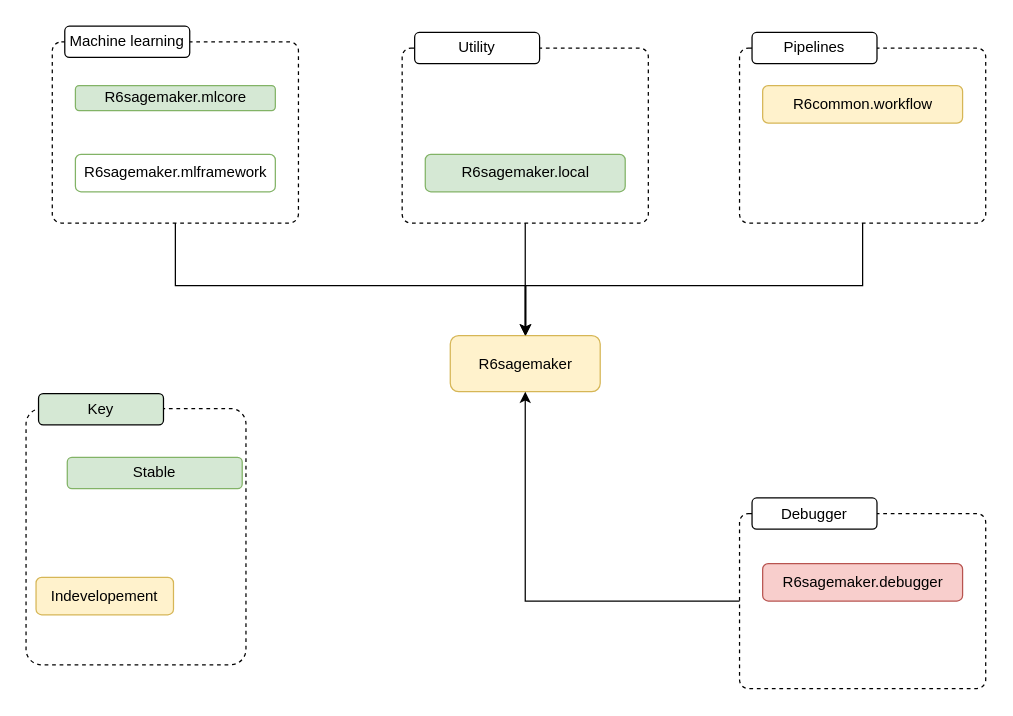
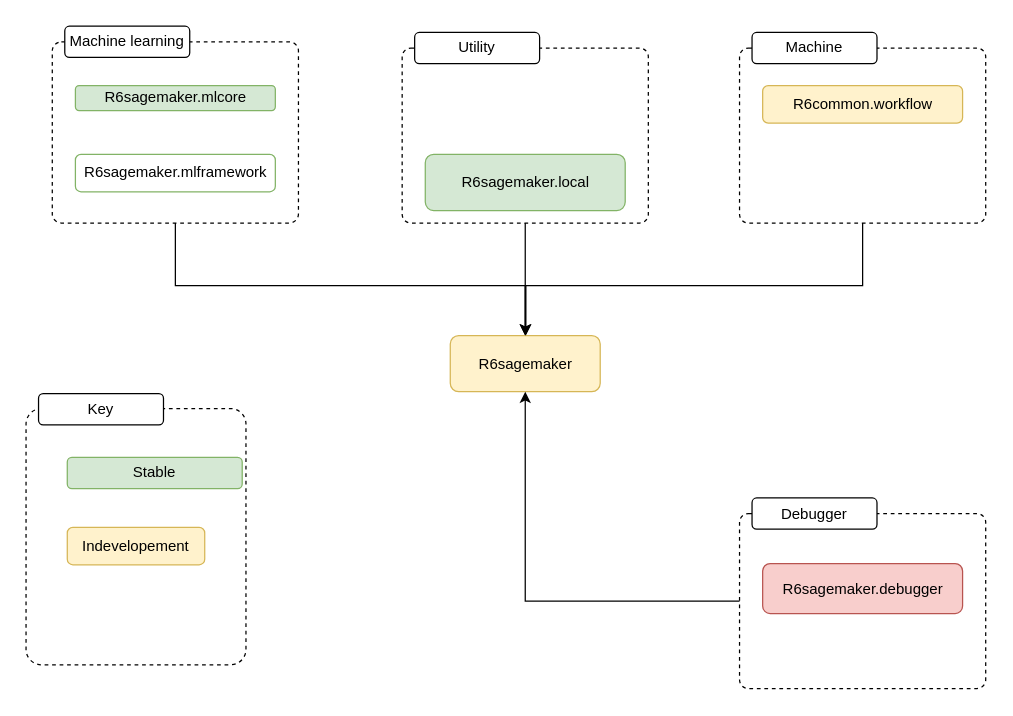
- <mxCell id="8" value="Pipelines" style="rounded=1;whiteSpace=wrap;html=1;" vertex="1" parent="6"><mxGeometry x="10" width="100" height="25" as="geometry" /></mxCell>
+ <mxCell id="8" value="Machine" style="rounded=1;whiteSpace=wrap;html=1;" vertex="1" parent="6"><mxGeometry x="10" width="100" height="25" as="geometry" /></mxCell>
- <mxCell id="19" value="R6sagemaker.local" style="rounded=1;whiteSpace=wrap;html=1;fillColor=#d5e8d4;strokeColor=#82b366;" vertex="1" parent="1"><mxGeometry x="339.5" y="123" width="160" height="30" as="geometry" /></mxCell>
+ <mxCell id="19" value="R6sagemaker.local" style="rounded=1;whiteSpace=wrap;html=1;fillColor=#d5e8d4;strokeColor=#82b366;" vertex="1" parent="1"><mxGeometry x="339.5" y="123" width="160" height="45" as="geometry" /></mxCell>
- <mxCell id="28" value="Key" style="rounded=1;whiteSpace=wrap;html=1;fillColor=#d5e8d4;" vertex="1" parent="24"><mxGeometry x="10" width="100" height="25" as="geometry" /></mxCell>
+ <mxCell id="28" value="Key" style="rounded=1;whiteSpace=wrap;html=1;" vertex="1" parent="24"><mxGeometry x="10" width="100" height="25" as="geometry" /></mxCell>
- <mxCell id="5" value="R6sagemaker.debugger" style="rounded=1;whiteSpace=wrap;html=1;fillColor=#f8cecc;strokeColor=#b85450;" vertex="1" parent="2"><mxGeometry x="18.5" y="52.5" width="160" height="30" as="geometry" /></mxCell>
+ <mxCell id="5" value="R6sagemaker.debugger" style="rounded=1;whiteSpace=wrap;html=1;fillColor=#f8cecc;strokeColor=#b85450;" vertex="1" parent="2"><mxGeometry x="18.5" y="52.5" width="160" height="40" as="geometry" /></mxCell>
- <mxCell id="27" value="Indevelopement" style="rounded=1;whiteSpace=wrap;html=1;fillColor=#fff2cc;strokeColor=#d6b656;" vertex="1" parent="24"><mxGeometry x="8" y="147" width="110" height="30" as="geometry" /></mxCell>
+ <mxCell id="27" value="Indevelopement" style="rounded=1;whiteSpace=wrap;html=1;fillColor=#fff2cc;strokeColor=#d6b656;" vertex="1" parent="24"><mxGeometry x="33" y="107" width="110" height="30" as="geometry" /></mxCell>
